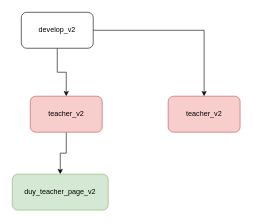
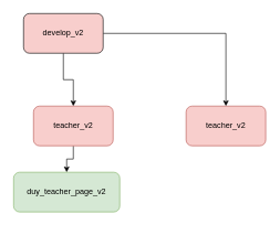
- <mxCell id="4" value="develop_v2" style="rounded=1;whiteSpace=wrap;html=1;" vertex="1" parent="1"><mxGeometry x="35" y="20" width="120" height="60" as="geometry" /></mxCell>
+ <mxCell id="4" value="develop_v2" style="rounded=1;whiteSpace=wrap;html=1;fillColor=#f8cecc;" vertex="1" parent="1"><mxGeometry x="35" y="20" width="120" height="60" as="geometry" /></mxCell>
- <mxCell id="8" value="duy_teacher_page_v2" style="rounded=1;whiteSpace=wrap;html=1;fillColor=#d5e8d4;strokeColor=#82b366;" vertex="1" parent="1"><mxGeometry x="20" y="290" width="160" height="60" as="geometry" /></mxCell>
+ <mxCell id="8" value="duy_teacher_page_v2" style="rounded=1;whiteSpace=wrap;html=1;fillColor=#d5e8d4;strokeColor=#82b366;" vertex="1" parent="1"><mxGeometry x="20" y="260" width="160" height="60" as="geometry" /></mxCell>
